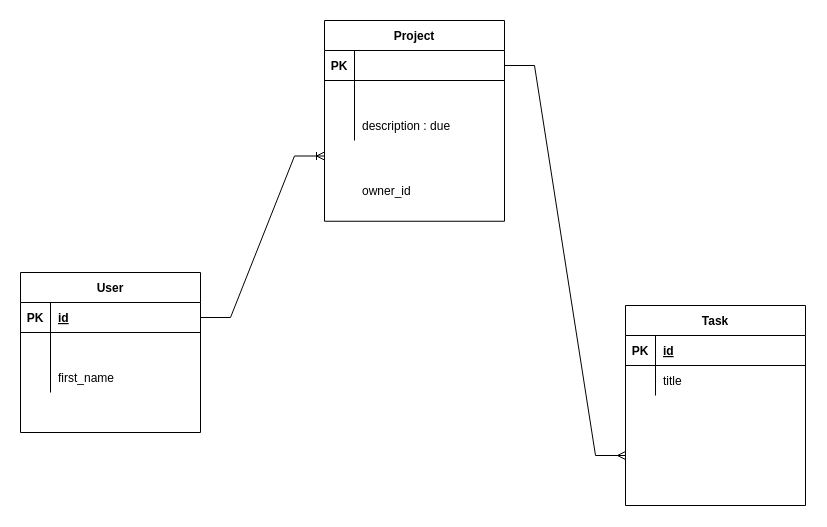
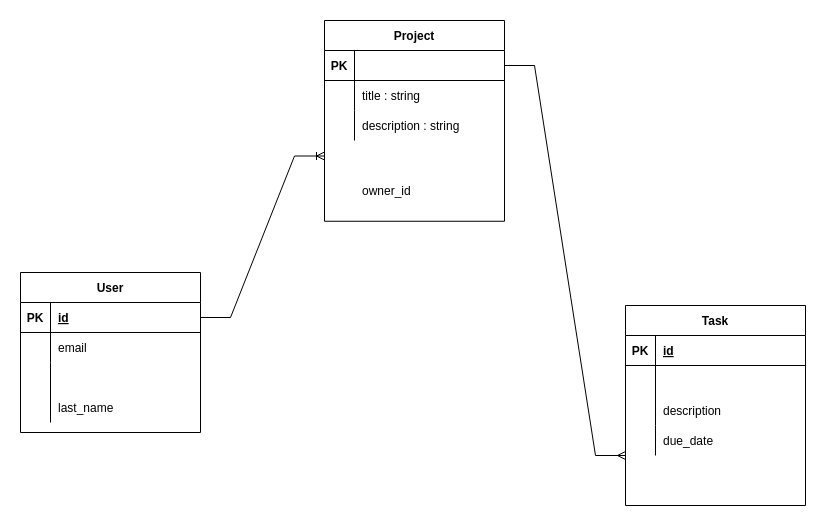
+ <mxCell id="37" value="title : string" style="shape=partialRectangle;connectable=0;fillColor=none;top=0;left=0;bottom=0;right=0;align=left;spacingLeft=6;overflow=hidden;" vertex="1" parent="35"><mxGeometry x="30" width="150" height="30" as="geometry"><mxRectangle width="150" height="30" as="alternateBounds" /></mxGeometry></mxCell>
- <mxCell id="40" value="description : due" style="shape=partialRectangle;connectable=0;fillColor=none;top=0;left=0;bottom=0;right=0;align=left;spacingLeft=6;overflow=hidden;" vertex="1" parent="38"><mxGeometry x="30" width="150" height="30" as="geometry"><mxRectangle width="150" height="30" as="alternateBounds" /></mxGeometry></mxCell>
+ <mxCell id="40" value="description : string" style="shape=partialRectangle;connectable=0;fillColor=none;top=0;left=0;bottom=0;right=0;align=left;spacingLeft=6;overflow=hidden;" vertex="1" parent="38"><mxGeometry x="30" width="150" height="30" as="geometry"><mxRectangle width="150" height="30" as="alternateBounds" /></mxGeometry></mxCell>
+ <mxCell id="8" value="email" style="shape=partialRectangle;connectable=0;fillColor=none;top=0;left=0;bottom=0;right=0;align=left;spacingLeft=6;overflow=hidden;" vertex="1" parent="6"><mxGeometry x="30" width="150" height="30" as="geometry"><mxRectangle width="150" height="30" as="alternateBounds" /></mxGeometry></mxCell>
- <mxCell id="11" value="first_name" style="shape=partialRectangle;connectable=0;fillColor=none;top=0;left=0;bottom=0;right=0;align=left;spacingLeft=6;overflow=hidden;" vertex="1" parent="9"><mxGeometry x="30" width="150" height="30" as="geometry"><mxRectangle width="150" height="30" as="alternateBounds" /></mxGeometry></mxCell>
- <mxCell id="22" value="title" style="shape=partialRectangle;connectable=0;fillColor=none;top=0;left=0;bottom=0;right=0;align=left;spacingLeft=6;overflow=hidden;" vertex="1" parent="20"><mxGeometry x="30" width="150" height="30" as="geometry"><mxRectangle width="150" height="30" as="alternateBounds" /></mxGeometry></mxCell>
+ <mxCell id="14" value="last_name" style="shape=partialRectangle;connectable=0;fillColor=none;top=0;left=0;bottom=0;right=0;align=left;spacingLeft=6;overflow=hidden;" vertex="1" parent="12"><mxGeometry x="30" width="150" height="30" as="geometry"><mxRectangle width="150" height="30" as="alternateBounds" /></mxGeometry></mxCell>
+ <mxCell id="25" value="description" style="shape=partialRectangle;connectable=0;fillColor=none;top=0;left=0;bottom=0;right=0;align=left;spacingLeft=6;overflow=hidden;" vertex="1" parent="23"><mxGeometry x="30" width="150" height="30" as="geometry"><mxRectangle width="150" height="30" as="alternateBounds" /></mxGeometry></mxCell>
+ <mxCell id="28" value="due_date" style="shape=partialRectangle;connectable=0;fillColor=none;top=0;left=0;bottom=0;right=0;align=left;spacingLeft=6;overflow=hidden;" vertex="1" parent="26"><mxGeometry x="30" width="150" height="30" as="geometry"><mxRectangle width="150" height="30" as="alternateBounds" /></mxGeometry></mxCell>
